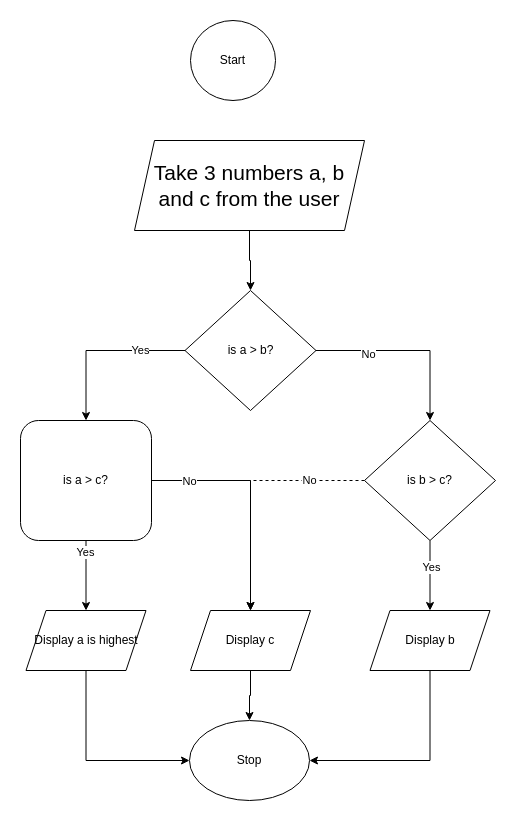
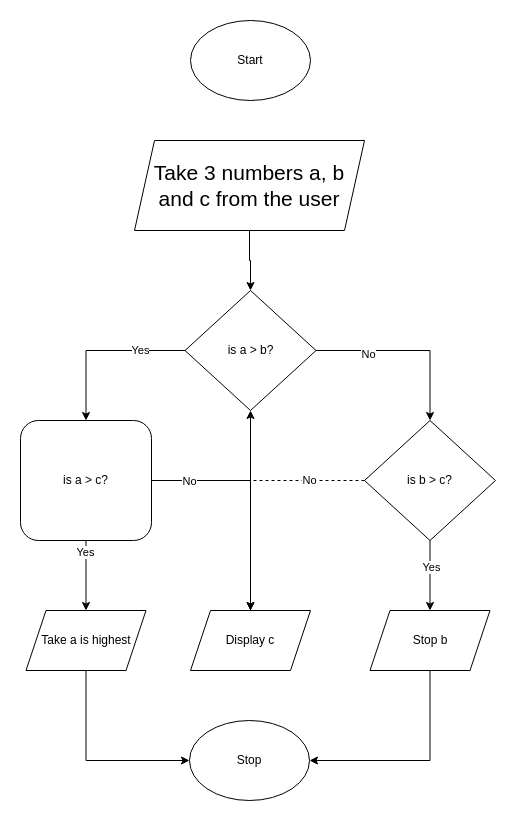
- <mxCell id="2" value="Start" style="ellipse;whiteSpace=wrap;html=1;" vertex="1" parent="1"><mxGeometry x="190" y="20" width="85" height="80" as="geometry" /></mxCell>
+ <mxCell id="2" value="Start" style="ellipse;whiteSpace=wrap;html=1;" vertex="1" parent="1"><mxGeometry x="190" y="20" width="120" height="80" as="geometry" /></mxCell>
- <mxCell id="21" value="Display a is highest" style="shape=parallelogram;perimeter=parallelogramPerimeter;whiteSpace=wrap;html=1;fixedSize=1;" vertex="1" parent="1"><mxGeometry x="25.5" y="610" width="120" height="60" as="geometry" /></mxCell>
+ <mxCell id="21" value="Take a is highest" style="shape=parallelogram;perimeter=parallelogramPerimeter;whiteSpace=wrap;html=1;fixedSize=1;" vertex="1" parent="1"><mxGeometry x="25.5" y="610" width="120" height="60" as="geometry" /></mxCell>
- <mxCell id="25" value="Display b" style="shape=parallelogram;perimeter=parallelogramPerimeter;whiteSpace=wrap;html=1;fixedSize=1;" vertex="1" parent="1"><mxGeometry x="369.5" y="610" width="120" height="60" as="geometry" /></mxCell>
+ <mxCell id="25" value="Stop b" style="shape=parallelogram;perimeter=parallelogramPerimeter;whiteSpace=wrap;html=1;fixedSize=1;" vertex="1" parent="1"><mxGeometry x="369.5" y="610" width="120" height="60" as="geometry" /></mxCell>
- <mxCell id="22" style="edgeStyle=orthogonalEdgeStyle;rounded=0;orthogonalLoop=1;jettySize=auto;html=1;" edge="1" parent="1" source="23" target="26"><mxGeometry relative="1" as="geometry" /></mxCell>
+ <mxCell id="22" style="edgeStyle=orthogonalEdgeStyle;rounded=0;orthogonalLoop=1;jettySize=auto;html=1;" edge="1" parent="1" source="23" target="9"><mxGeometry relative="1" as="geometry" /></mxCell>
